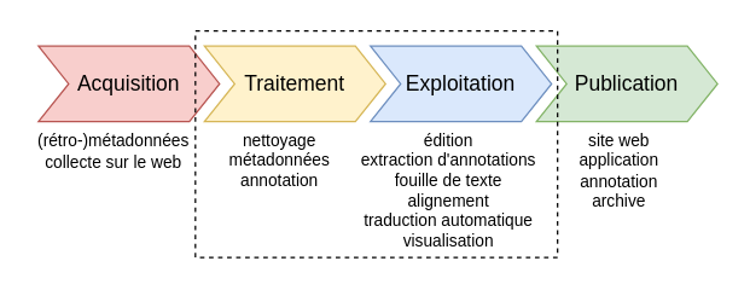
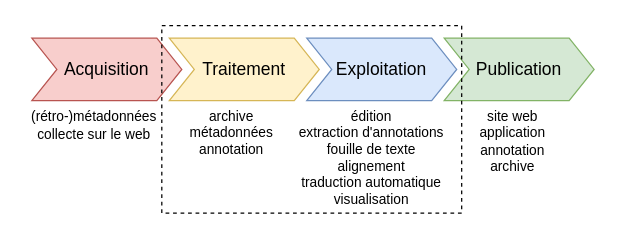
- <mxCell id="7" value="&lt;div style=&quot;font-size: 11px;&quot;&gt;nettoyage&lt;/div&gt;&lt;div style=&quot;font-size: 11px;&quot;&gt;métadonnées&lt;/div&gt;&lt;div style=&quot;font-size: 11px;&quot;&gt;annotation&lt;br style=&quot;font-size: 11px;&quot;&gt;&lt;/div&gt;" style="text;html=1;strokeColor=none;fillColor=none;align=center;verticalAlign=middle;whiteSpace=wrap;rounded=0;fontSize=11;" vertex="1" parent="1"><mxGeometry x="130" y="91" width="110" height="30" as="geometry" /></mxCell>
+ <mxCell id="7" value="&lt;div style=&quot;font-size: 11px;&quot;&gt;archive&lt;/div&gt;&lt;div style=&quot;font-size: 11px;&quot;&gt;métadonnées&lt;/div&gt;&lt;div style=&quot;font-size: 11px;&quot;&gt;annotation&lt;br style=&quot;font-size: 11px;&quot;&gt;&lt;/div&gt;" style="text;html=1;strokeColor=none;fillColor=none;align=center;verticalAlign=middle;whiteSpace=wrap;rounded=0;fontSize=11;" vertex="1" parent="1"><mxGeometry x="130" y="91" width="110" height="30" as="geometry" /></mxCell>
